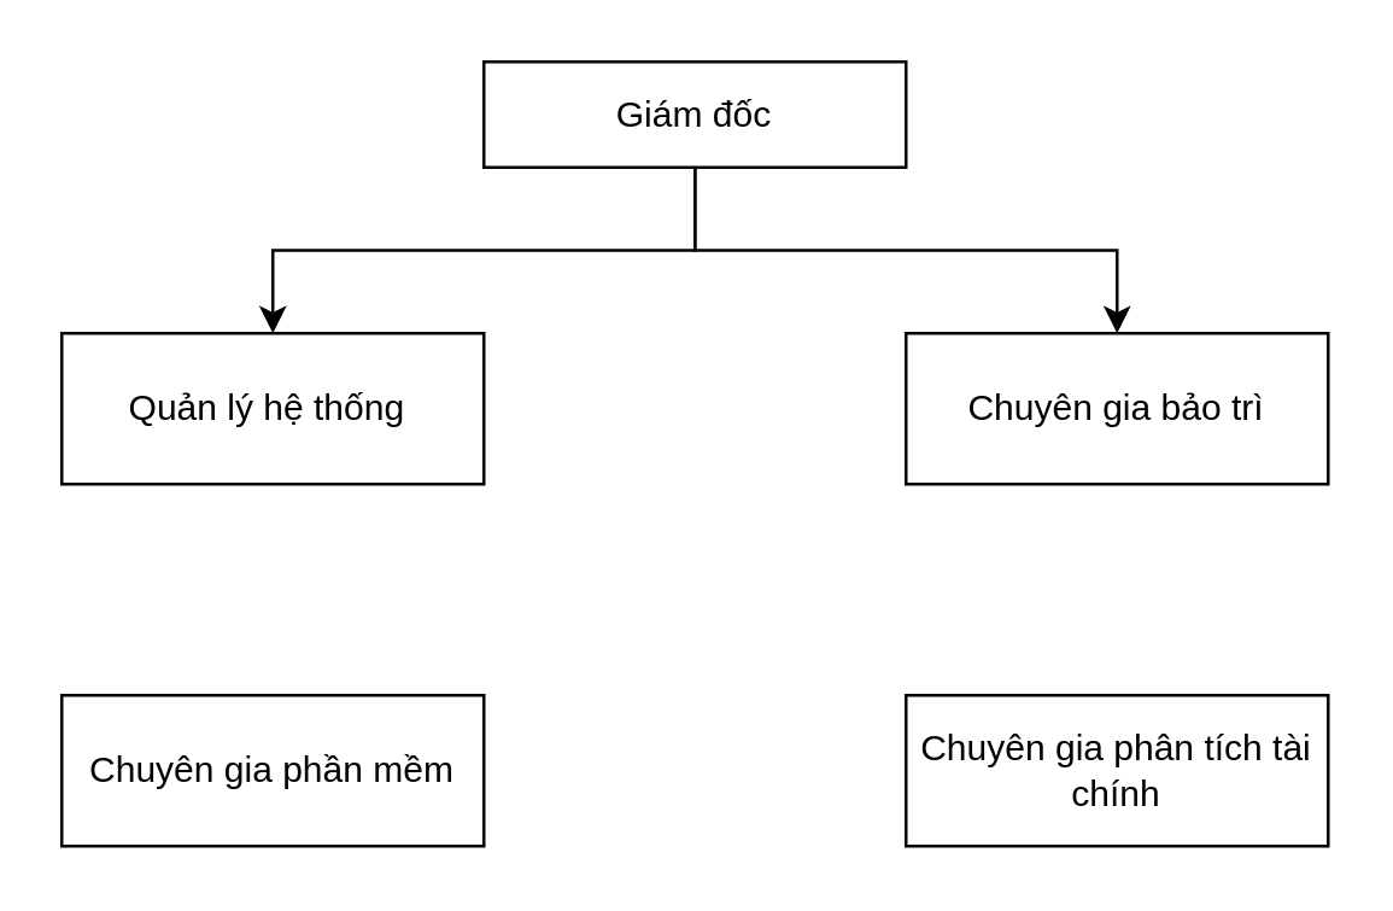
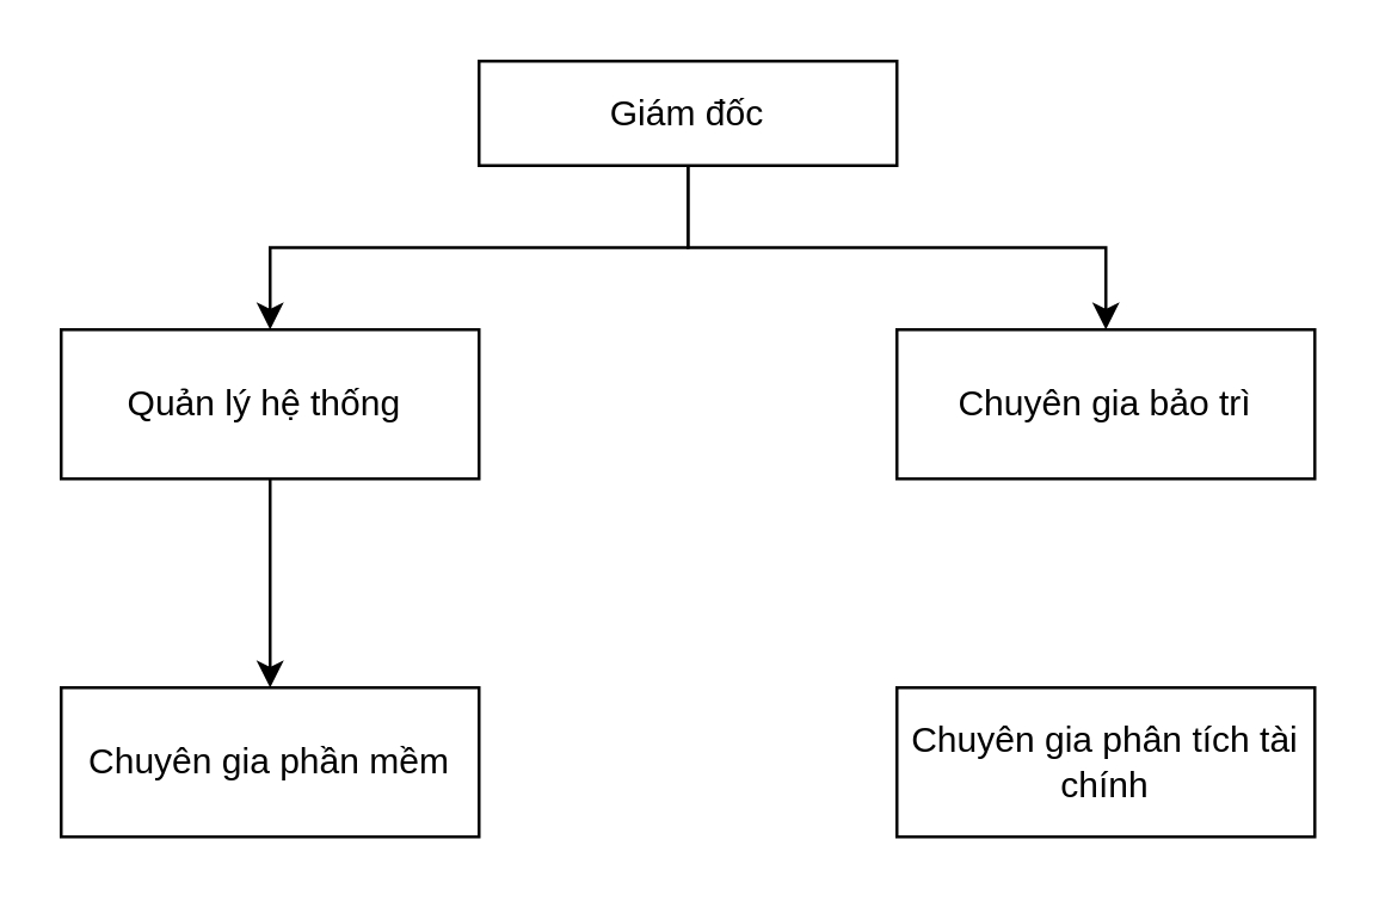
+ <mxCell id="2" style="edgeStyle=orthogonalEdgeStyle;rounded=0;orthogonalLoop=1;jettySize=auto;html=1;exitX=0.5;exitY=1;exitDx=0;exitDy=0;entryX=0.5;entryY=0;entryDx=0;entryDy=0;" parent="1" source="3" target="5" edge="1"><mxGeometry relative="1" as="geometry" /></mxCell>
